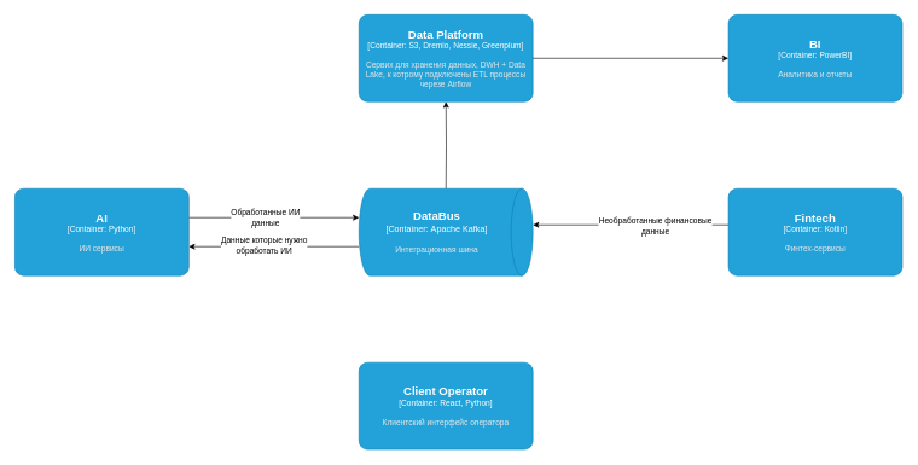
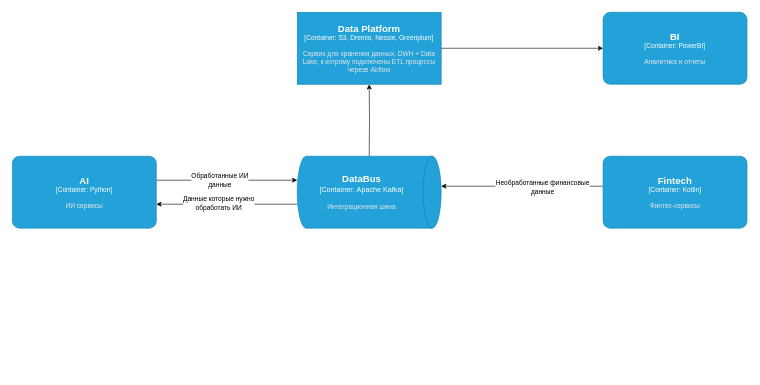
- <mxCell id="14" value="&lt;font style=&quot;font-size: 16px&quot;&gt;&lt;b&gt;Data Platform&lt;/b&gt;&lt;/font&gt;&lt;div&gt;[Container: S3, Dremio, Nessie, Greenplum]&lt;/div&gt;&lt;br&gt;&lt;div&gt;&lt;font style=&quot;font-size: 11px&quot;&gt;&lt;font color=&quot;#E6E6E6&quot;&gt;Сервих для хранения данных, DWH + Data Lake, к котрому подключены ETL процессы  черезе Airflow&lt;/font&gt;&lt;/div&gt;" style="rounded=1;whiteSpace=wrap;html=1;fontSize=11;labelBackgroundColor=none;fillColor=#23A2D9;fontColor=#ffffff;align=center;arcSize=10;strokeColor=#0E7DAD;metaEdit=1;resizable=0;points=[[0.25,0,0],[0.5,0,0],[0.75,0,0],[1,0.25,0],[1,0.5,0],[1,0.75,0],[0.75,1,0],[0.5,1,0],[0.25,1,0],[0,0.75,0],[0,0.5,0],[0,0.25,0]];" vertex="1" parent="1"><mxGeometry x="495" y="20" width="240" height="120" as="geometry" /></mxCell>
+ <mxCell id="14" value="&lt;font style=&quot;font-size: 16px&quot;&gt;&lt;b&gt;Data Platform&lt;/b&gt;&lt;/font&gt;&lt;div&gt;[Container: S3, Dremio, Nessie, Greenplum]&lt;/div&gt;&lt;br&gt;&lt;div&gt;&lt;font style=&quot;font-size: 11px&quot;&gt;&lt;font color=&quot;#E6E6E6&quot;&gt;Сервих для хранения данных, DWH + Data Lake, к котрому подключены ETL процессы  черезе Airflow&lt;/font&gt;&lt;/div&gt;" style="whiteSpace=wrap;html=1;fontSize=11;labelBackgroundColor=none;fillColor=#23A2D9;fontColor=#ffffff;align=center;arcSize=10;strokeColor=#0E7DAD;metaEdit=1;resizable=0;points=[[0.25,0,0],[0.5,0,0],[0.75,0,0],[1,0.25,0],[1,0.5,0],[1,0.75,0],[0.75,1,0],[0.5,1,0],[0.25,1,0],[0,0.75,0],[0,0.5,0],[0,0.25,0]];rounded=0;" vertex="1" parent="1"><mxGeometry x="495" y="20" width="240" height="120" as="geometry" /></mxCell>
- <mxCell id="13" value="&lt;font style=&quot;font-size: 16px&quot;&gt;&lt;b&gt;Client Operator&lt;/b&gt;&lt;/font&gt;&lt;div&gt;[Container: React, Python]&lt;/div&gt;&lt;br&gt;&lt;div&gt;&lt;font style=&quot;font-size: 11px&quot;&gt;&lt;font color=&quot;#E6E6E6&quot;&gt;Клиентский интерфейс оператора&lt;/font&gt;&lt;/div&gt;" style="rounded=1;whiteSpace=wrap;html=1;fontSize=11;labelBackgroundColor=none;fillColor=#23A2D9;fontColor=#ffffff;align=center;arcSize=10;strokeColor=#0E7DAD;metaEdit=1;resizable=0;points=[[0.25,0,0],[0.5,0,0],[0.75,0,0],[1,0.25,0],[1,0.5,0],[1,0.75,0],[0.75,1,0],[0.5,1,0],[0.25,1,0],[0,0.75,0],[0,0.5,0],[0,0.25,0]];" vertex="1" parent="1"><mxGeometry x="495" y="500" width="240" height="120" as="geometry" /></mxCell>
